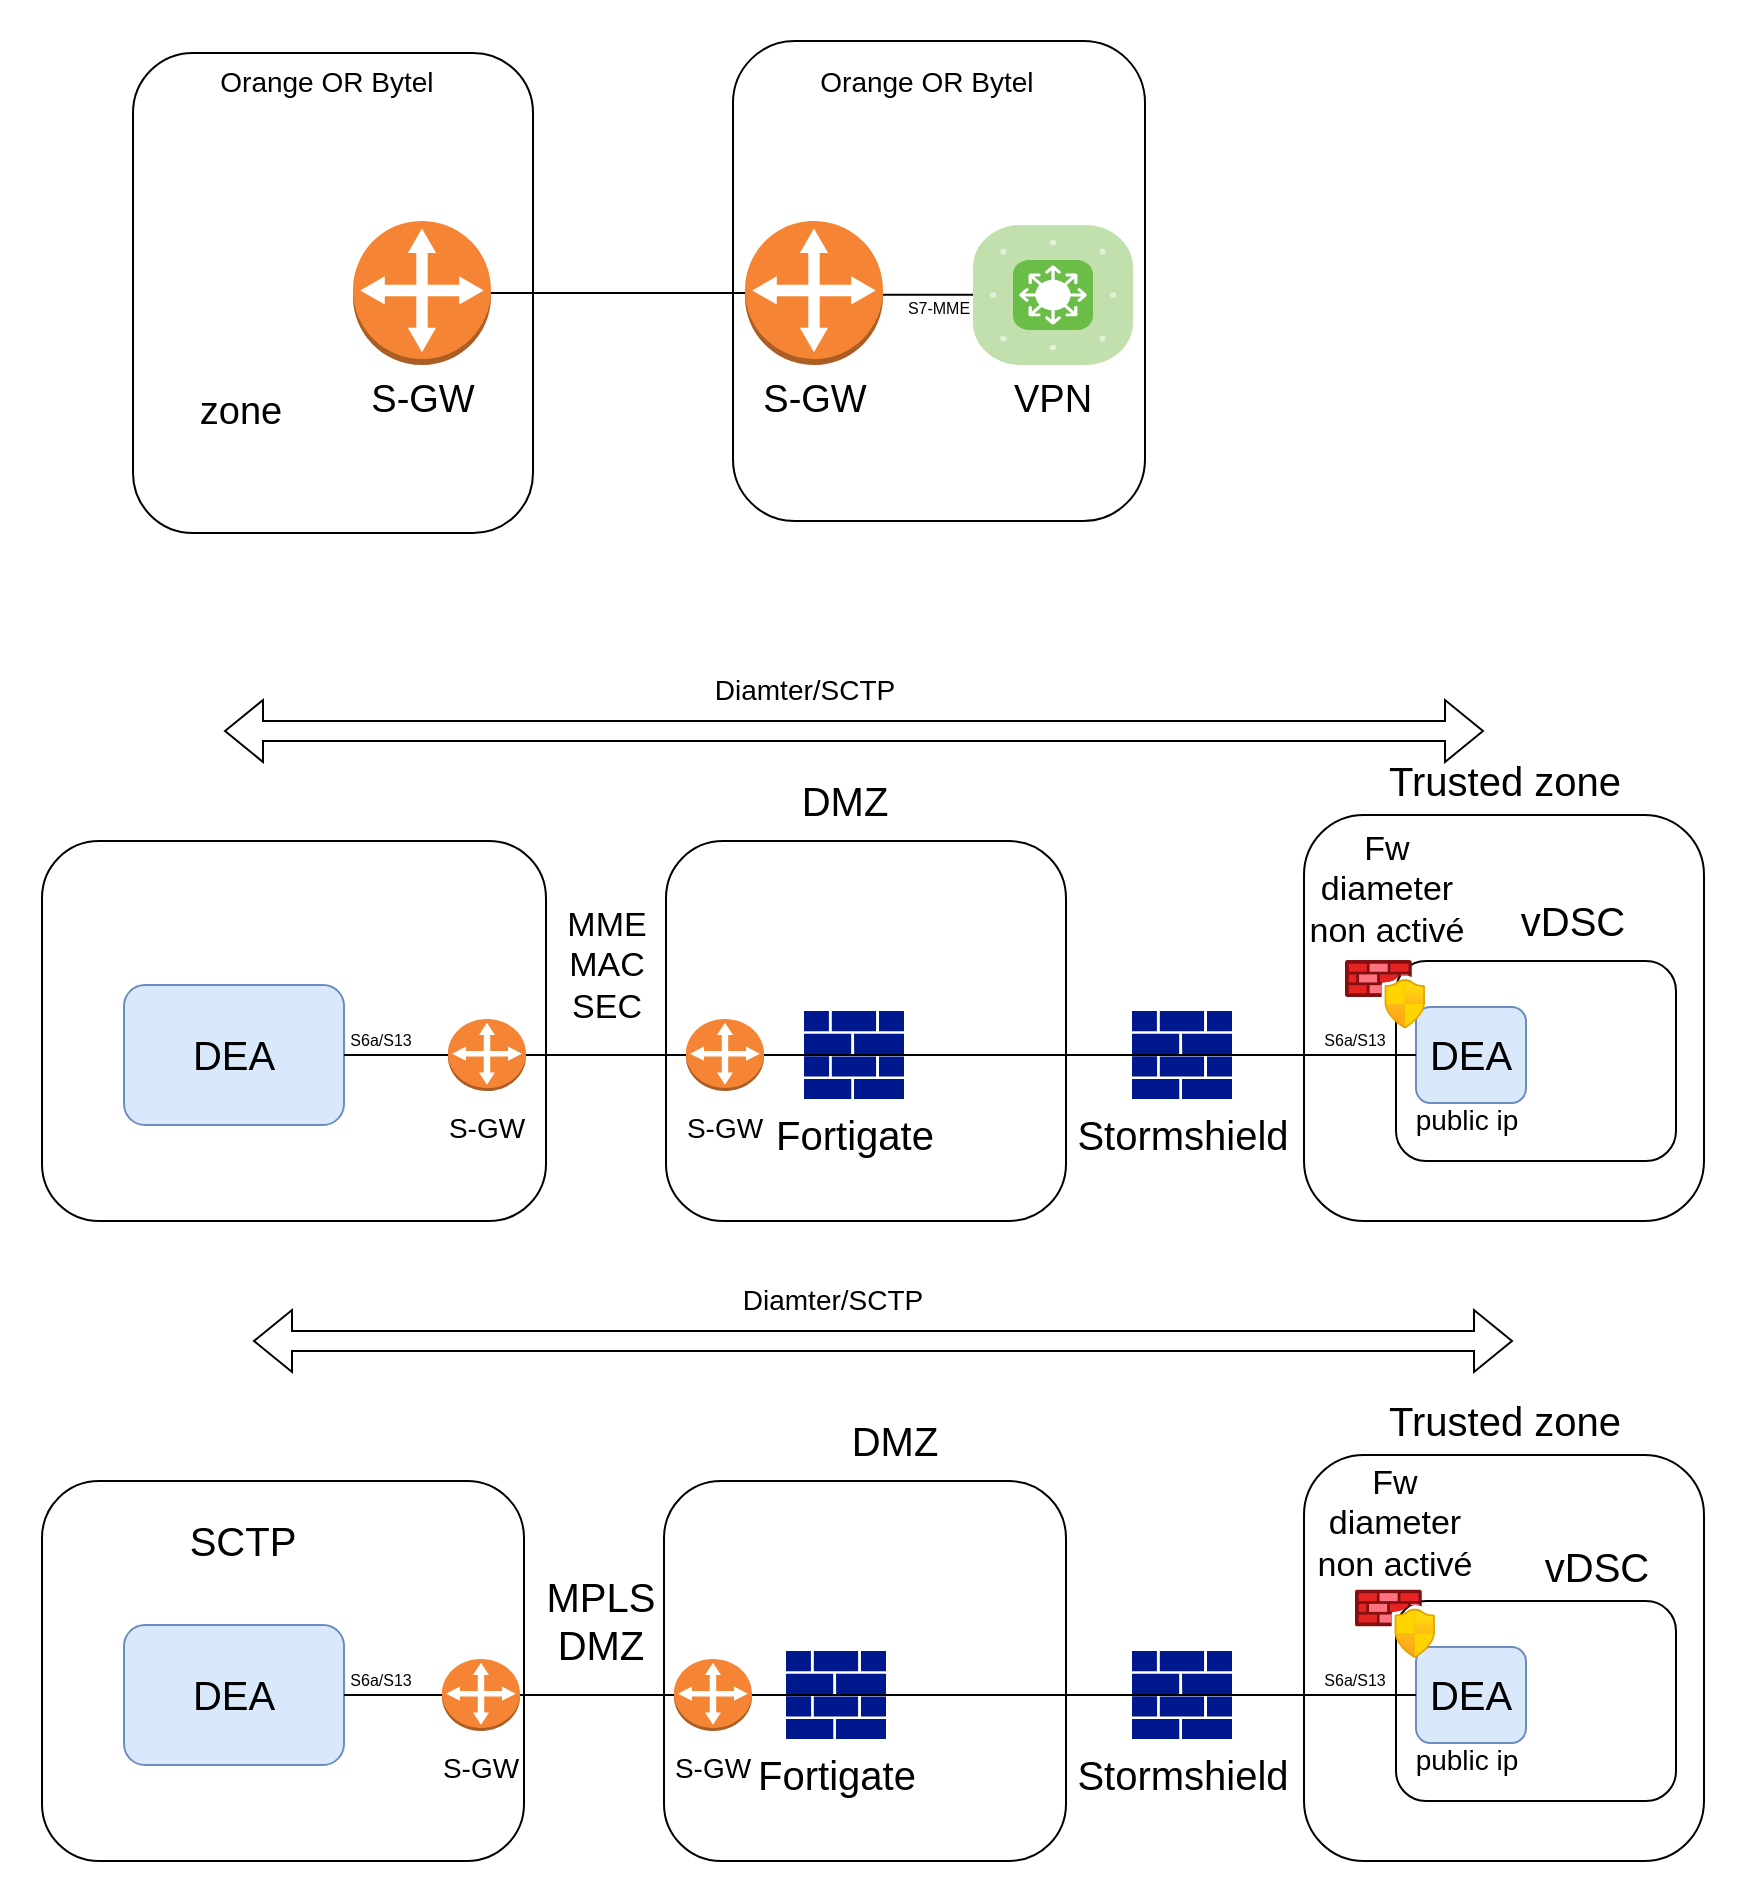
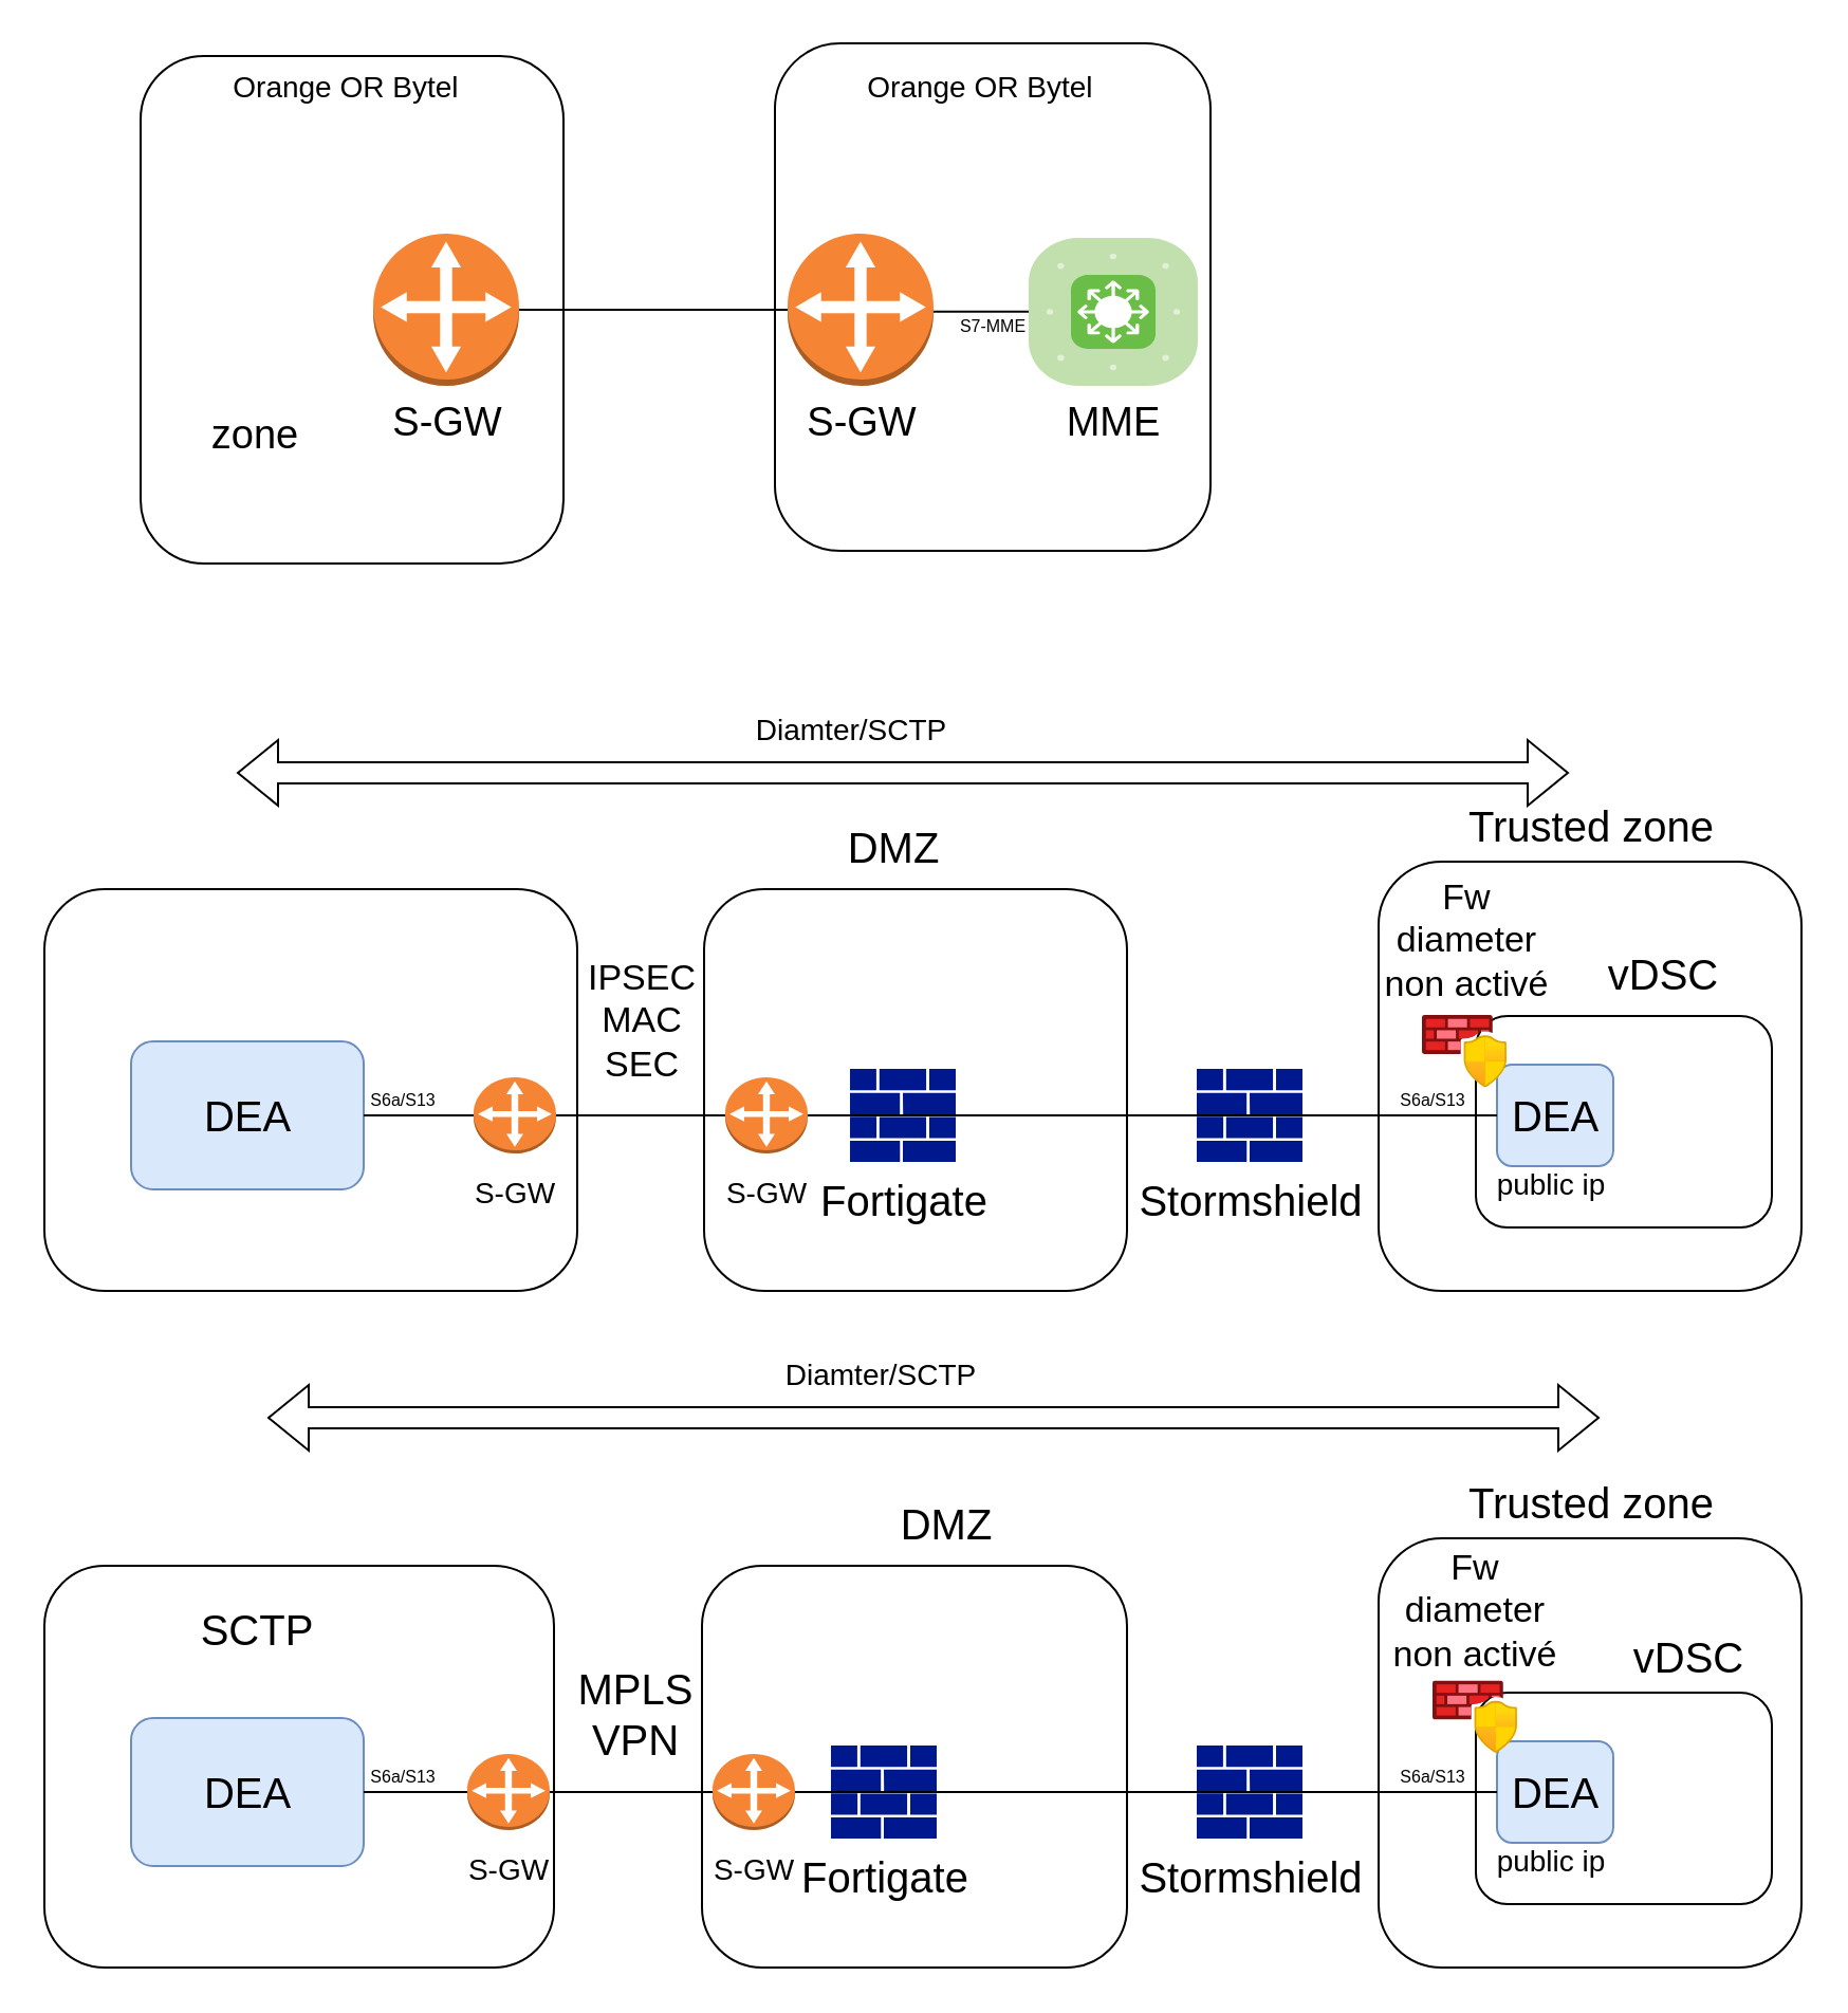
- <mxCell id="6" value="VPN" style="verticalLabelPosition=bottom;sketch=0;html=1;fillColor=#6ABD46;strokeColor=#ffffff;verticalAlign=top;align=center;points=[[0.085,0.085,0],[0.915,0.085,0],[0.915,0.915,0],[0.085,0.915,0],[0.25,0,0],[0.5,0,0],[0.75,0,0],[1,0.25,0],[1,0.5,0],[1,0.75,0],[0.75,1,0],[0.5,1,0],[0.25,1,0],[0,0.75,0],[0,0.5,0],[0,0.25,0]];pointerEvents=1;shape=mxgraph.cisco_safe.compositeIcon;bgIcon=mxgraph.cisco_safe.architecture.generic_appliance;resIcon=mxgraph.cisco_safe.architecture.l3_switch;fontSize=19;" vertex="1" parent="1"><mxGeometry x="486" y="112" width="80" height="70" as="geometry" /></mxCell>
+ <mxCell id="6" value="MME" style="verticalLabelPosition=bottom;sketch=0;html=1;fillColor=#6ABD46;strokeColor=#ffffff;verticalAlign=top;align=center;points=[[0.085,0.085,0],[0.915,0.085,0],[0.915,0.915,0],[0.085,0.915,0],[0.25,0,0],[0.5,0,0],[0.75,0,0],[1,0.25,0],[1,0.5,0],[1,0.75,0],[0.75,1,0],[0.5,1,0],[0.25,1,0],[0,0.75,0],[0,0.5,0],[0,0.25,0]];pointerEvents=1;shape=mxgraph.cisco_safe.compositeIcon;bgIcon=mxgraph.cisco_safe.architecture.generic_appliance;resIcon=mxgraph.cisco_safe.architecture.l3_switch;fontSize=19;" vertex="1" parent="1"><mxGeometry x="486" y="112" width="80" height="70" as="geometry" /></mxCell>
- <mxCell id="27" value="&lt;font style=&quot;font-size: 17px;&quot;&gt;MME&lt;br&gt;MAC&lt;br&gt;SEC&lt;br&gt;&lt;/font&gt;" style="text;html=1;align=center;verticalAlign=middle;resizable=0;points=[];autosize=1;strokeColor=none;fillColor=none;fontSize=8;" vertex="1" parent="1"><mxGeometry x="267.5" y="448" width="70" height="70" as="geometry" /></mxCell>
+ <mxCell id="27" value="&lt;font style=&quot;font-size: 17px;&quot;&gt;IPSEC&lt;br&gt;MAC&lt;br&gt;SEC&lt;br&gt;&lt;/font&gt;" style="text;html=1;align=center;verticalAlign=middle;resizable=0;points=[];autosize=1;strokeColor=none;fillColor=none;fontSize=8;" vertex="1" parent="1"><mxGeometry x="267.5" y="448" width="70" height="70" as="geometry" /></mxCell>
- <mxCell id="45" value="&lt;font style=&quot;font-size: 20px;&quot;&gt;MPLS&lt;br&gt;DMZ&lt;br&gt;&lt;/font&gt;" style="text;html=1;align=center;verticalAlign=middle;resizable=0;points=[];autosize=1;strokeColor=none;fillColor=none;fontSize=8;" vertex="1" parent="1"><mxGeometry x="259.5" y="780" width="80" height="60" as="geometry" /></mxCell>
+ <mxCell id="45" value="&lt;font style=&quot;font-size: 20px;&quot;&gt;MPLS&lt;br&gt;VPN&lt;br&gt;&lt;/font&gt;" style="text;html=1;align=center;verticalAlign=middle;resizable=0;points=[];autosize=1;strokeColor=none;fillColor=none;fontSize=8;" vertex="1" parent="1"><mxGeometry x="259.5" y="780" width="80" height="60" as="geometry" /></mxCell>
